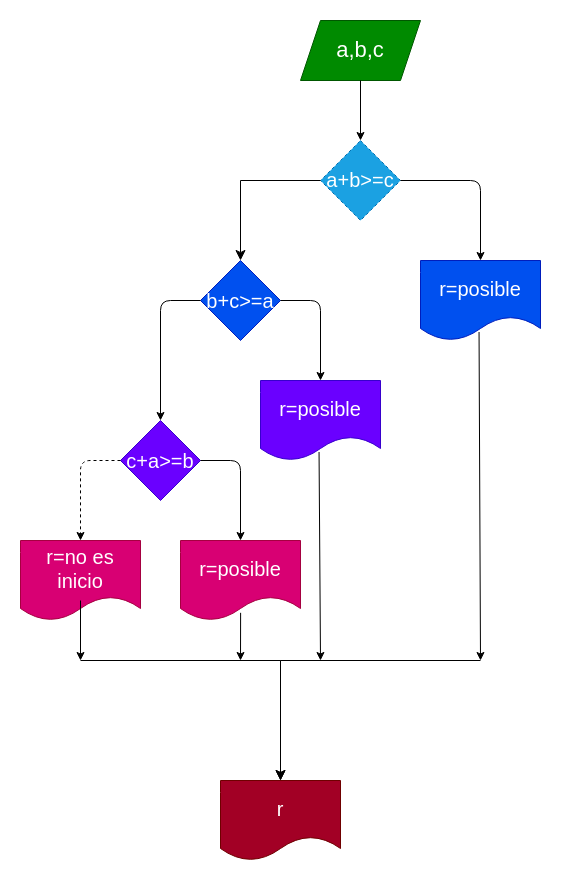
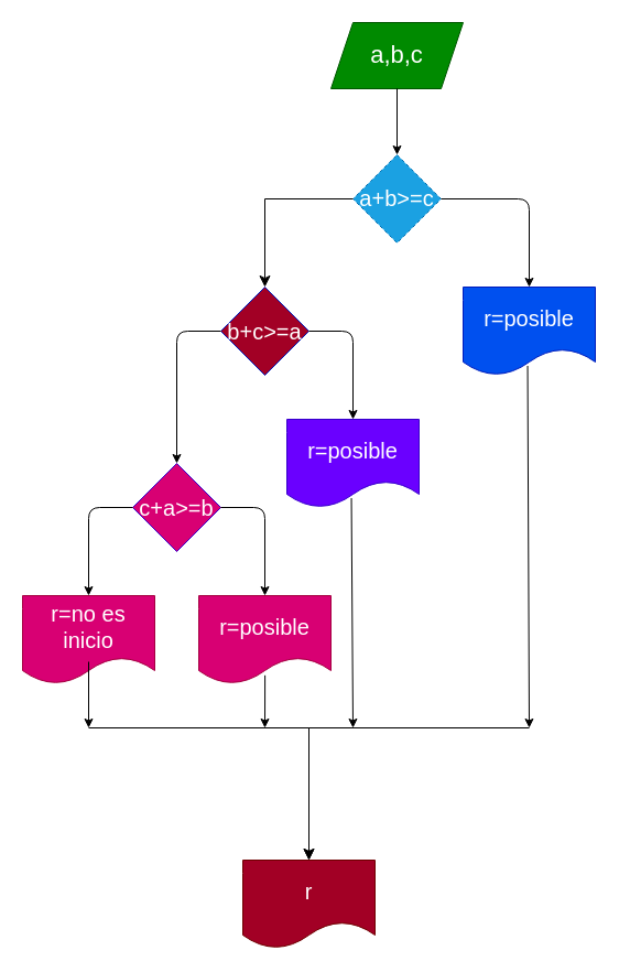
- <mxCell id="8" value="b+c&amp;gt;=a" style="rhombus;whiteSpace=wrap;html=1;fontSize=20;fillColor=#0050ef;fontColor=#ffffff;strokeColor=#001DBC;" vertex="1" parent="1"><mxGeometry x="200" y="260" width="80" height="80" as="geometry" /></mxCell>
+ <mxCell id="8" value="b+c&amp;gt;=a" style="rhombus;whiteSpace=wrap;html=1;fontSize=20;fillColor=#a20025;fontColor=#ffffff;strokeColor=#001DBC;" vertex="1" parent="1"><mxGeometry x="200" y="260" width="80" height="80" as="geometry" /></mxCell>
- <mxCell id="12" value="c+a&amp;gt;=b" style="rhombus;whiteSpace=wrap;html=1;fontSize=20;fillColor=#6a00ff;fontColor=#ffffff;strokeColor=#3700CC;" vertex="1" parent="1"><mxGeometry x="120" y="420" width="80" height="80" as="geometry" /></mxCell>
+ <mxCell id="12" value="c+a&amp;gt;=b" style="rhombus;whiteSpace=wrap;html=1;fontSize=20;fillColor=#d80073;fontColor=#ffffff;strokeColor=#3700CC;" vertex="1" parent="1"><mxGeometry x="120" y="420" width="80" height="80" as="geometry" /></mxCell>
- <mxCell id="15" value="" style="edgeStyle=none;orthogonalLoop=1;jettySize=auto;html=1;fontSize=20;exitX=0;exitY=0.5;exitDx=0;exitDy=0;entryX=0.5;entryY=0;entryDx=0;entryDy=0;dashed=1;" edge="1" parent="1" source="12" target="16"><mxGeometry width="100" relative="1" as="geometry"><mxPoint x="-70" y="600" as="sourcePoint" /><mxPoint x="80" y="540" as="targetPoint" /><Array as="points"><mxPoint x="80" y="460" /></Array></mxGeometry></mxCell>
+ <mxCell id="15" value="" style="edgeStyle=none;orthogonalLoop=1;jettySize=auto;html=1;fontSize=20;exitX=0;exitY=0.5;exitDx=0;exitDy=0;entryX=0.5;entryY=0;entryDx=0;entryDy=0;" edge="1" parent="1" source="12" target="16"><mxGeometry width="100" relative="1" as="geometry"><mxPoint x="-70" y="600" as="sourcePoint" /><mxPoint x="80" y="540" as="targetPoint" /><Array as="points"><mxPoint x="80" y="460" /></Array></mxGeometry></mxCell>
